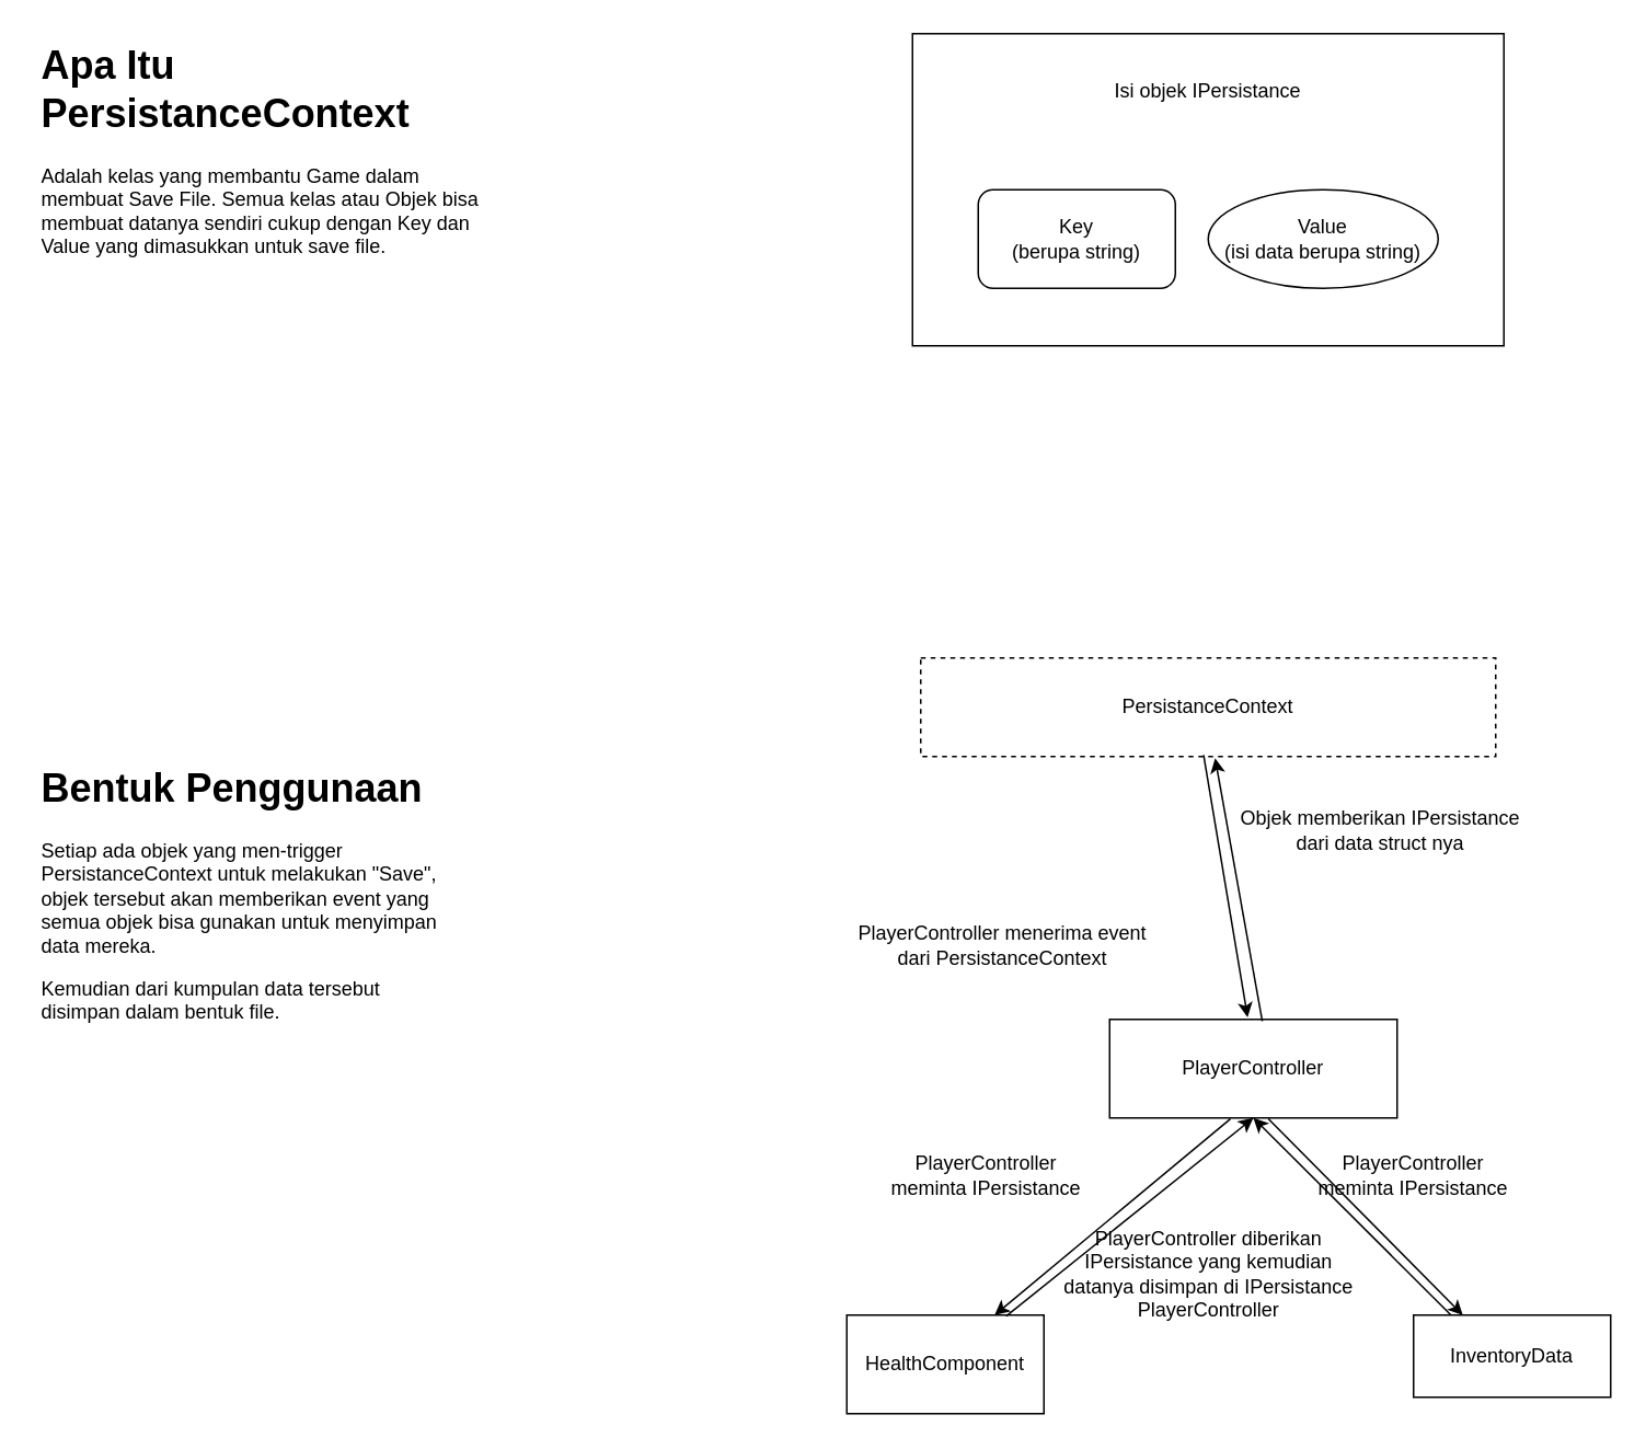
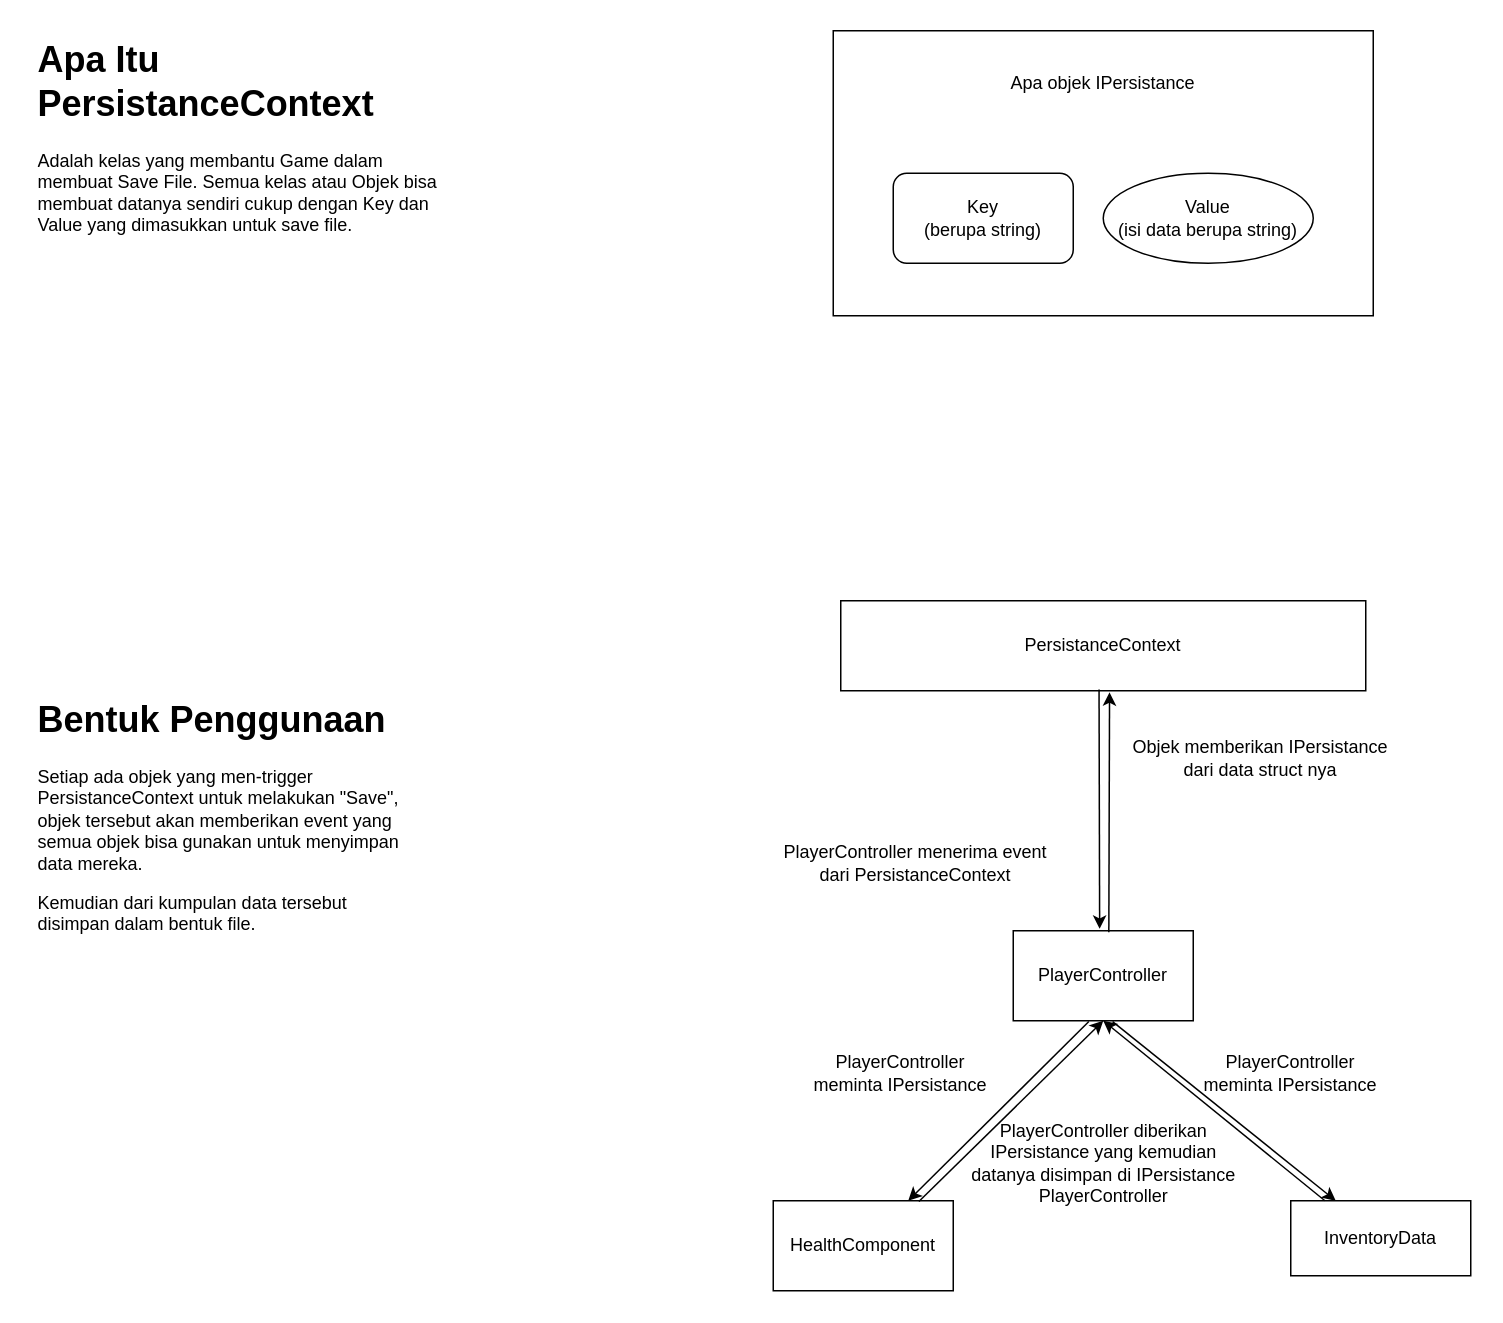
- <mxCell id="4" value="Isi objek IPersistance" style="text;html=1;strokeColor=none;fillColor=none;align=center;verticalAlign=middle;whiteSpace=wrap;rounded=0;" parent="1" vertex="1"><mxGeometry x="625" y="40" width="220" height="30" as="geometry" /></mxCell>
+ <mxCell id="4" value="Apa objek IPersistance" style="text;html=1;strokeColor=none;fillColor=none;align=center;verticalAlign=middle;whiteSpace=wrap;rounded=0;" parent="1" vertex="1"><mxGeometry x="625" y="40" width="220" height="30" as="geometry" /></mxCell>
- <mxCell id="8" value="PersistanceContext" style="rounded=0;whiteSpace=wrap;html=1;dashed=1;" parent="1" vertex="1"><mxGeometry x="560" y="400" width="350" height="60" as="geometry" /></mxCell>
+ <mxCell id="8" value="PersistanceContext" style="rounded=0;whiteSpace=wrap;html=1;" parent="1" vertex="1"><mxGeometry x="560" y="400" width="350" height="60" as="geometry" /></mxCell>
- <mxCell id="9" value="PlayerController" style="rounded=0;whiteSpace=wrap;html=1;" parent="1" vertex="1"><mxGeometry x="675" y="620" width="175" height="60" as="geometry" /></mxCell>
+ <mxCell id="9" value="PlayerController" style="rounded=0;whiteSpace=wrap;html=1;" parent="1" vertex="1"><mxGeometry x="675" y="620" width="120" height="60" as="geometry" /></mxCell>
